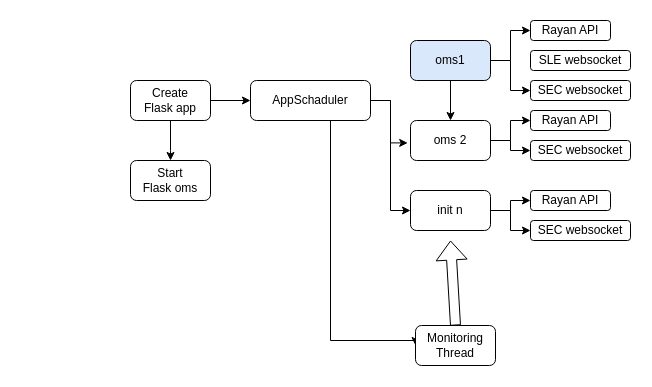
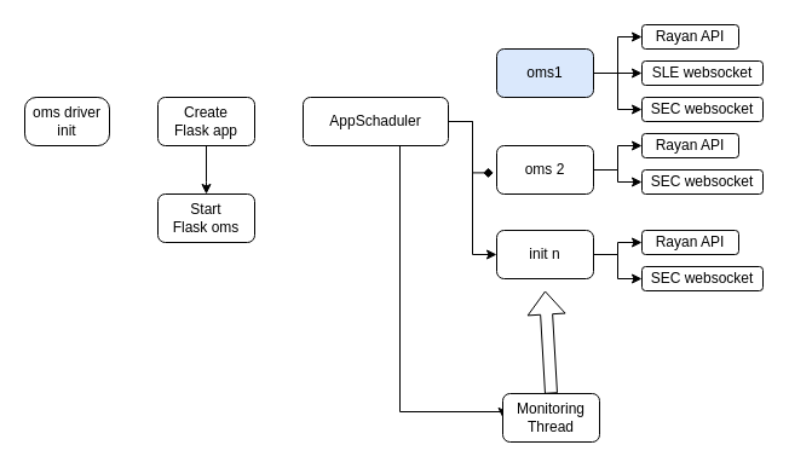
- <mxCell id="11" style="edgeStyle=orthogonalEdgeStyle;rounded=0;orthogonalLoop=1;jettySize=auto;html=1;" parent="1" source="13" target="16" edge="1"><mxGeometry relative="1" as="geometry" /></mxCell>
+ <mxCell id="11" style="edgeStyle=orthogonalEdgeStyle;rounded=0;orthogonalLoop=1;jettySize=auto;html=1;entryX=0;entryY=0.5;entryDx=0;entryDy=0;" parent="1" source="13" target="20" edge="1"><mxGeometry relative="1" as="geometry" /></mxCell>
+ <mxCell id="3" value="oms driver init" style="rounded=1;whiteSpace=wrap;html=1;arcSize=24;" parent="1" vertex="1"><mxGeometry x="20" y="80" width="70" height="40" as="geometry" /></mxCell>
- <mxCell id="4" style="edgeStyle=orthogonalEdgeStyle;rounded=0;orthogonalLoop=1;jettySize=auto;html=1;entryX=0;entryY=0.5;entryDx=0;entryDy=0;" parent="1" source="5" target="9" edge="1"><mxGeometry relative="1" as="geometry" /></mxCell>
- <mxCell id="7" style="edgeStyle=orthogonalEdgeStyle;rounded=0;orthogonalLoop=1;jettySize=auto;html=1;entryX=-0.035;entryY=0.56;entryDx=0;entryDy=0;entryPerimeter=0;" parent="1" source="9" target="16" edge="1"><mxGeometry relative="1" as="geometry" /></mxCell>
+ <mxCell id="7" style="edgeStyle=orthogonalEdgeStyle;rounded=0;orthogonalLoop=1;jettySize=auto;html=1;entryX=-0.035;entryY=0.56;entryDx=0;entryDy=0;entryPerimeter=0;endArrow=diamond;" parent="1" source="9" target="16" edge="1"><mxGeometry relative="1" as="geometry" /></mxCell>
